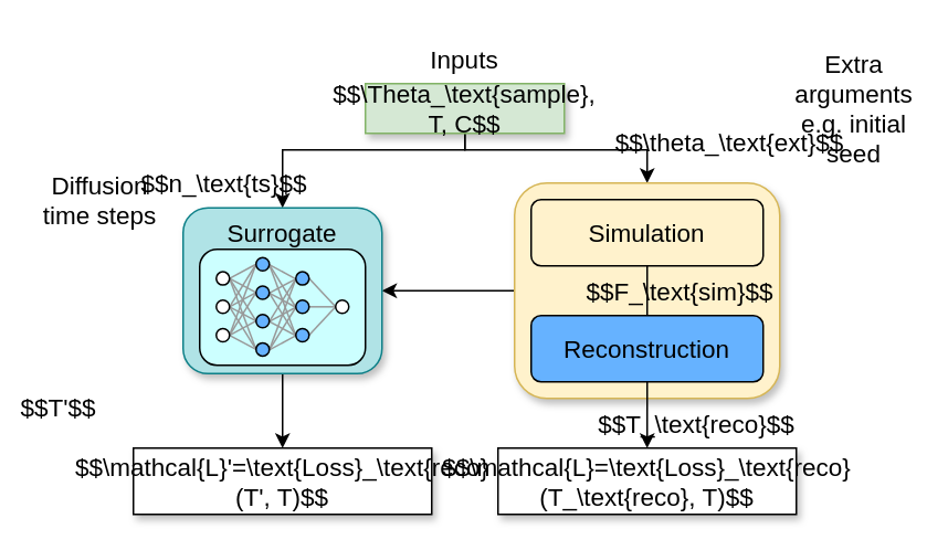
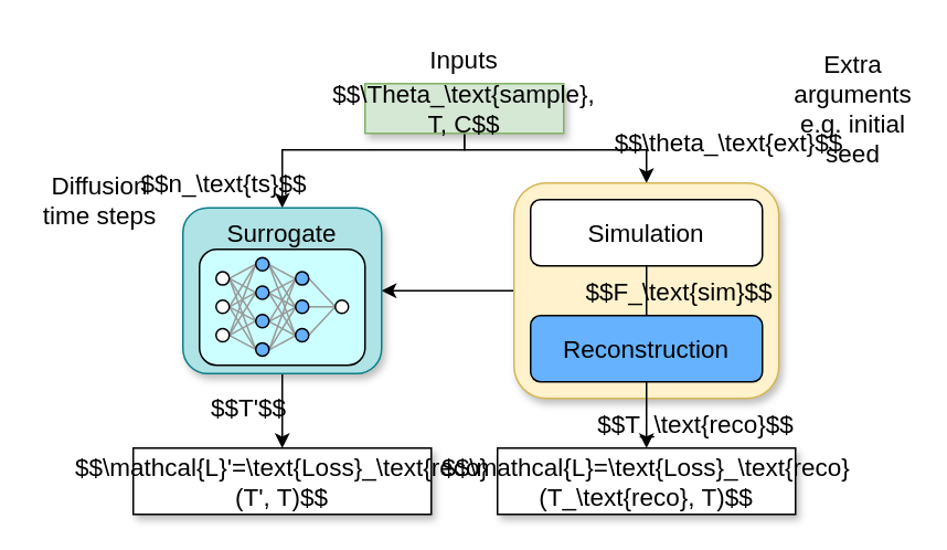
- <mxCell id="8" value="Simulation" style="rounded=1;whiteSpace=wrap;html=1;fontSize=15;fillColor=#fff2cc;" vertex="1" parent="1"><mxGeometry x="320" y="120" width="140" height="40" as="geometry" /></mxCell>
+ <mxCell id="8" value="Simulation" style="rounded=1;whiteSpace=wrap;html=1;fontSize=15;" vertex="1" parent="1"><mxGeometry x="320" y="120" width="140" height="40" as="geometry" /></mxCell>
- <mxCell id="19" value="$$T'$$" style="text;html=1;align=center;verticalAlign=middle;whiteSpace=wrap;rounded=0;fontSize=15;" vertex="1" parent="1"><mxGeometry x="15" y="230" width="40" height="30" as="geometry" /></mxCell>
+ <mxCell id="19" value="$$T'$$" style="text;html=1;align=center;verticalAlign=middle;whiteSpace=wrap;rounded=0;fontSize=15;" vertex="1" parent="1"><mxGeometry x="130" y="230" width="40" height="30" as="geometry" /></mxCell>
